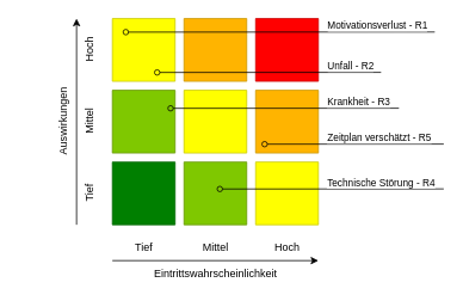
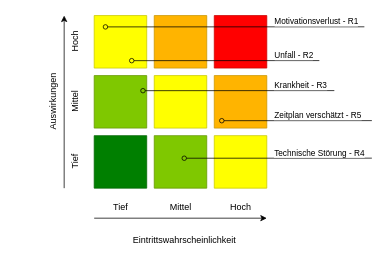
- <mxCell id="18" value="Eintrittswahrscheinlichkeit" style="text;html=1;align=center;verticalAlign=middle;resizable=0;points=[];autosize=1;strokeColor=none;fillColor=none;" vertex="1" parent="1"><mxGeometry x="160" y="290" width="160" height="30" as="geometry" /></mxCell>
+ <mxCell id="18" value="Eintrittswahrscheinlichkeit" style="text;html=1;align=center;verticalAlign=middle;resizable=0;points=[];autosize=1;strokeColor=none;fillColor=none;" vertex="1" parent="1"><mxGeometry x="165" y="305" width="160" height="30" as="geometry" /></mxCell>
